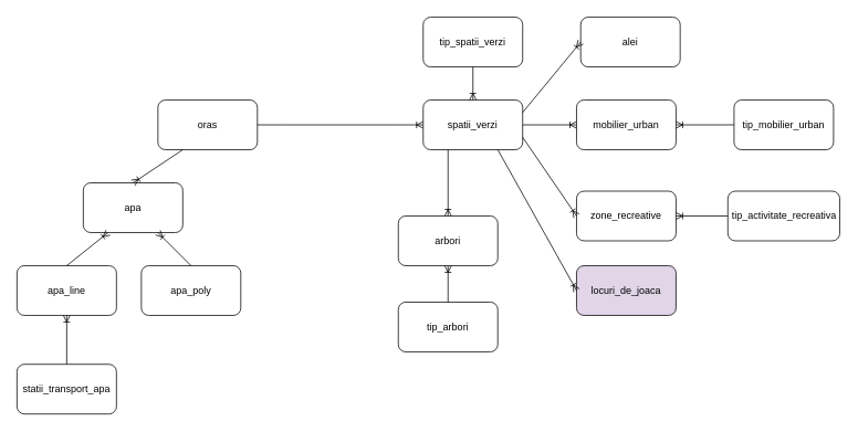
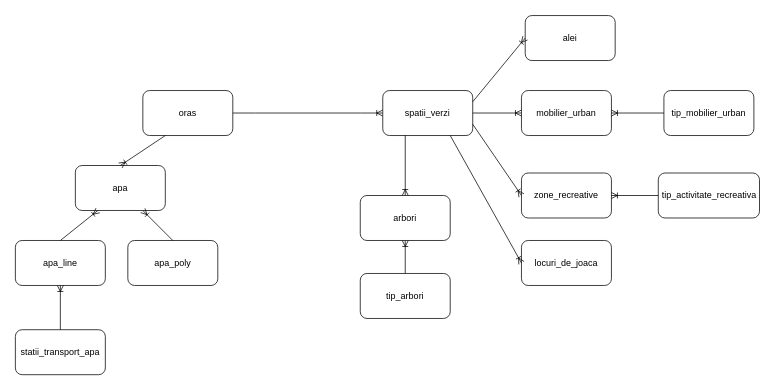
- <mxCell id="5" value="tip_spatii_verzi" style="rounded=1;whiteSpace=wrap;html=1;" vertex="1" parent="1"><mxGeometry x="510" y="20" width="120" height="60" as="geometry" /></mxCell>
- <mxCell id="6" value="" style="fontSize=12;html=1;endArrow=ERoneToMany;rounded=0;exitX=0.5;exitY=1;exitDx=0;exitDy=0;entryX=0.5;entryY=0;entryDx=0;entryDy=0;" edge="1" parent="1" source="5" target="4"><mxGeometry width="100" height="100" relative="1" as="geometry"><mxPoint x="510" y="240" as="sourcePoint" /><mxPoint x="610" y="140" as="targetPoint" /></mxGeometry></mxCell>
- <mxCell id="27" value="locuri_de_joaca" style="rounded=1;whiteSpace=wrap;html=1;fillColor=#e1d5e7;" vertex="1" parent="1"><mxGeometry x="695" y="320" width="120" height="60" as="geometry" /></mxCell>
+ <mxCell id="27" value="locuri_de_joaca" style="rounded=1;whiteSpace=wrap;html=1;" vertex="1" parent="1"><mxGeometry x="695" y="320" width="120" height="60" as="geometry" /></mxCell>
